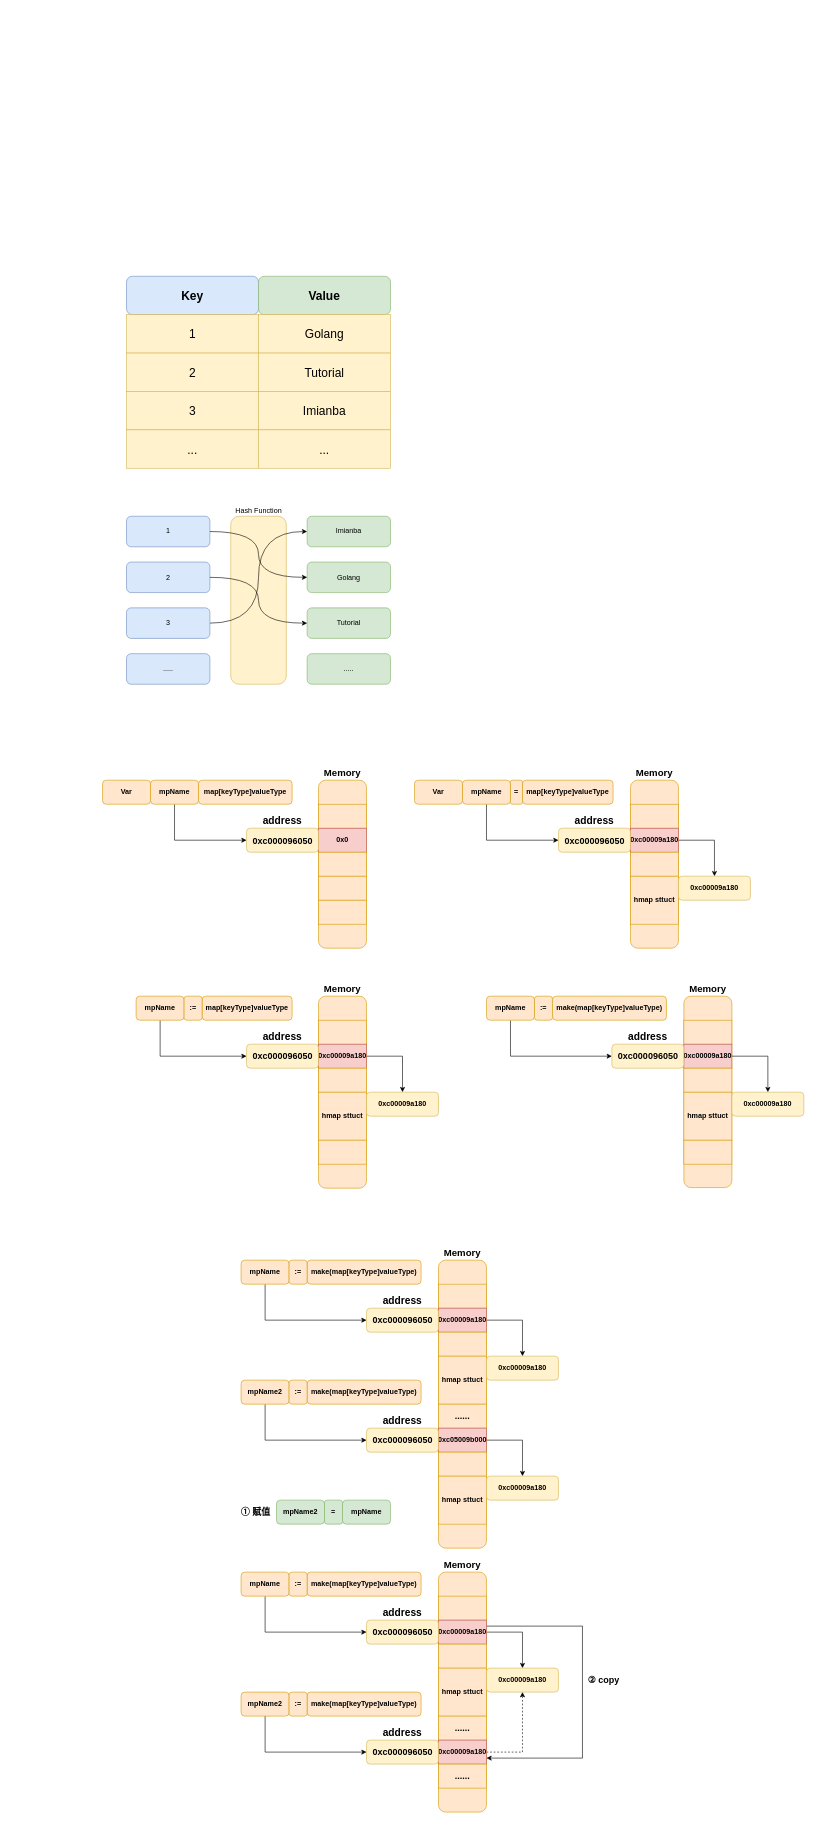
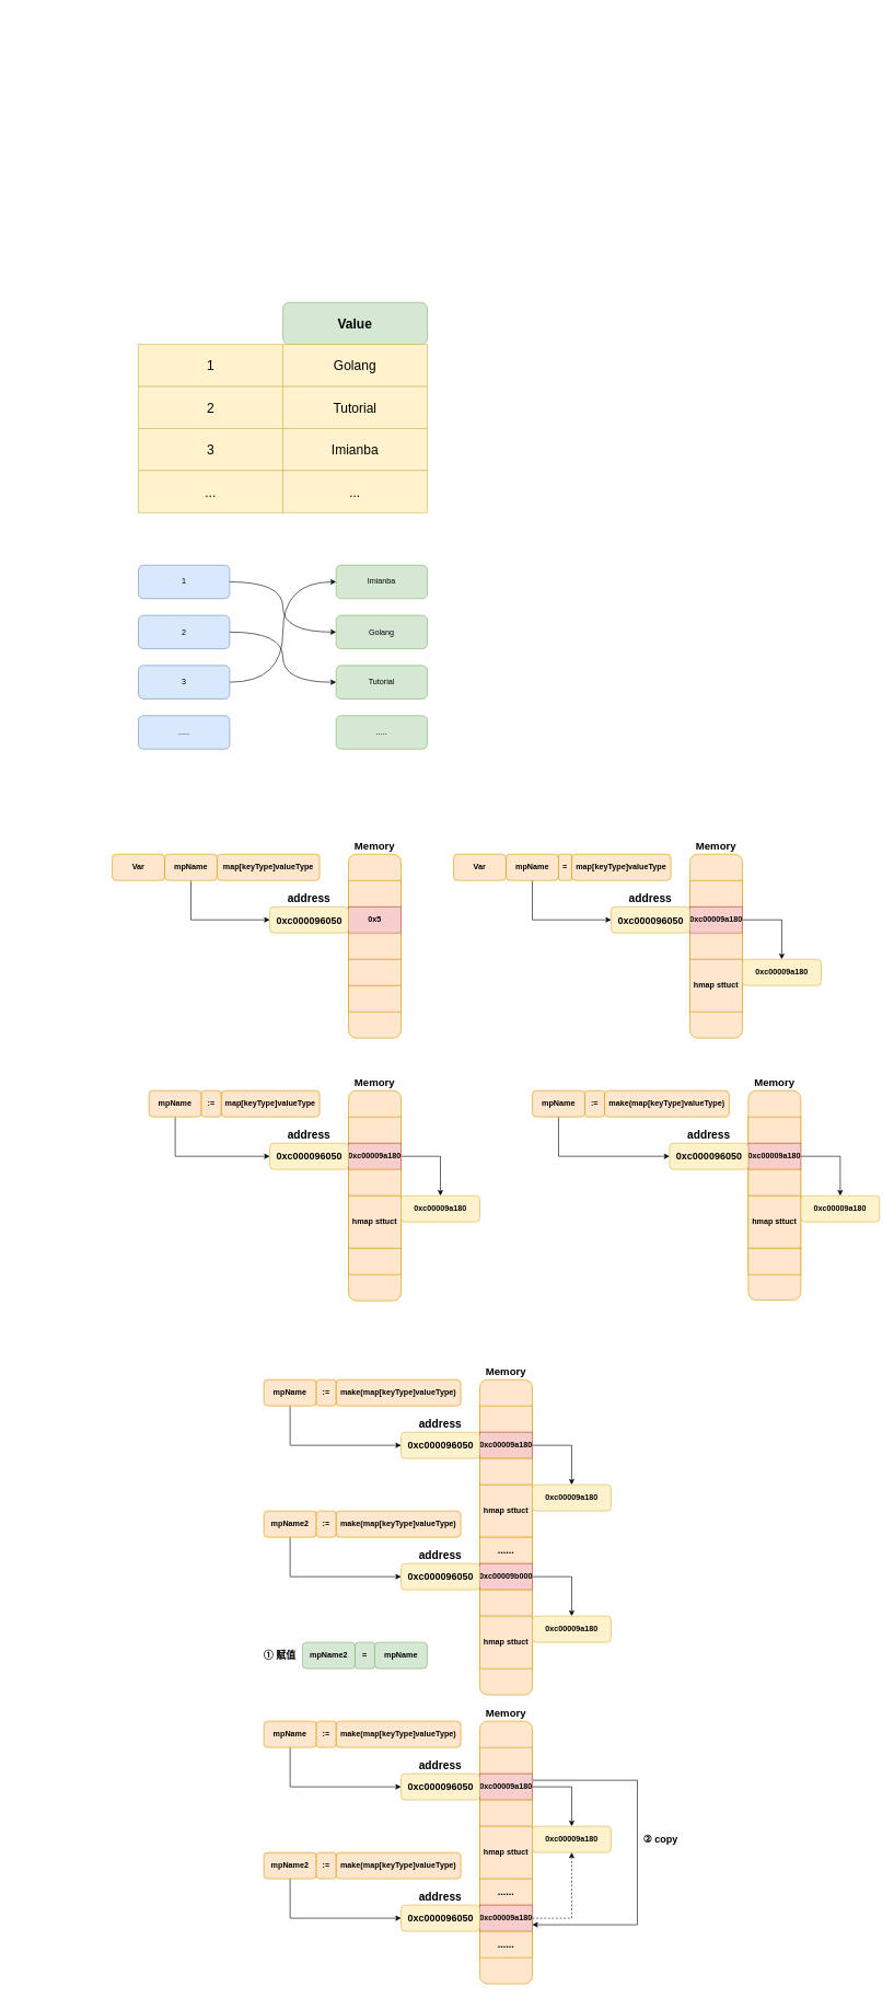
- <mxCell id="17" value="Key" style="rounded=1;whiteSpace=wrap;html=1;fillColor=#dae8fc;strokeColor=#6c8ebf;fontSize=20;fontStyle=1" parent="16" vertex="1"><mxGeometry width="220" height="64" as="geometry" /></mxCell>
- <mxCell id="4" value="Hash Function" style="rounded=1;whiteSpace=wrap;html=1;labelPosition=center;verticalLabelPosition=top;align=center;verticalAlign=bottom;fillColor=#fff2cc;strokeColor=#d6b656;" parent="3" vertex="1"><mxGeometry x="173.684" width="92.632" height="280" as="geometry" /></mxCell>
- <mxCell id="33" value="0x0" style="rounded=0;whiteSpace=wrap;html=1;fillColor=#f8cecc;strokeColor=#b85450;fontStyle=1" parent="1" vertex="1"><mxGeometry x="530" y="1380" width="80" height="40" as="geometry" /></mxCell>
+ <mxCell id="33" value="0x5" style="rounded=0;whiteSpace=wrap;html=1;fillColor=#f8cecc;strokeColor=#b85450;fontStyle=1" parent="1" vertex="1"><mxGeometry x="530" y="1380" width="80" height="40" as="geometry" /></mxCell>
- <mxCell id="105" value="&lt;span style=&quot;font-weight: 700&quot;&gt;0xc05009b000&lt;/span&gt;" style="rounded=0;whiteSpace=wrap;html=1;fillColor=#f8cecc;strokeColor=#b85450;shadow=0;sketch=0;glass=0;" vertex="1" parent="1"><mxGeometry x="730" y="2380" width="80" height="40" as="geometry" /></mxCell>
+ <mxCell id="105" value="&lt;span style=&quot;font-weight: 700&quot;&gt;0xc00009b000&lt;/span&gt;" style="rounded=0;whiteSpace=wrap;html=1;fillColor=#f8cecc;strokeColor=#b85450;shadow=0;sketch=0;glass=0;" vertex="1" parent="1"><mxGeometry x="730" y="2380" width="80" height="40" as="geometry" /></mxCell>
